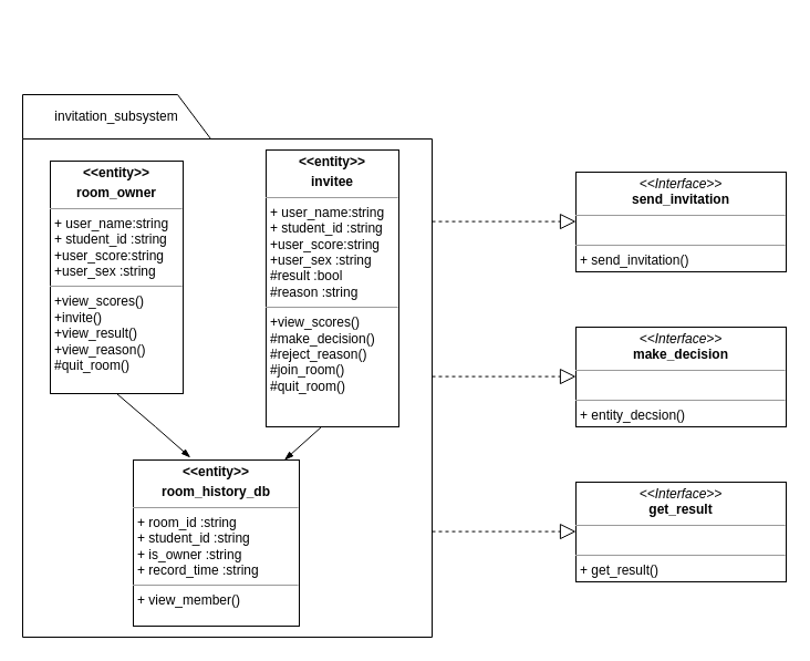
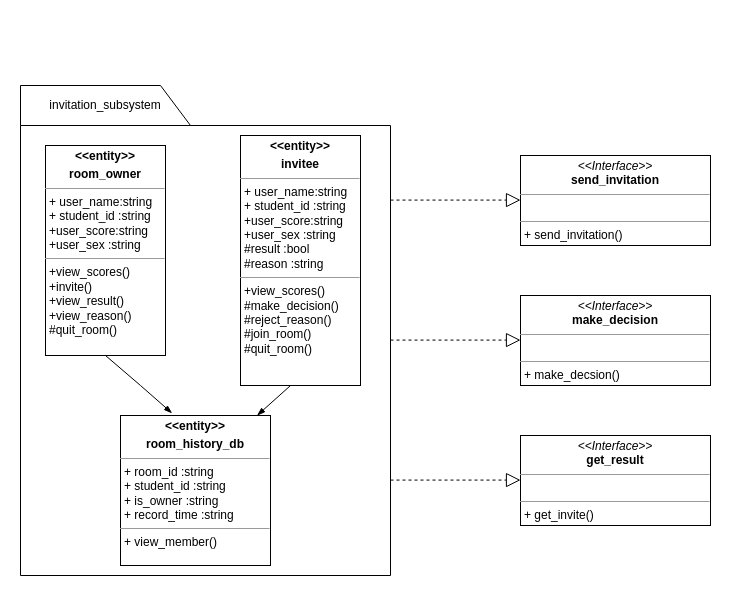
- <mxCell id="10" value="&lt;p style=&quot;margin:0px;margin-top:4px;text-align:center;&quot;&gt;&lt;i&gt;&amp;lt;&amp;lt;Interface&amp;gt;&amp;gt;&lt;/i&gt;&lt;br&gt;&lt;b&gt;make_decision&lt;/b&gt;&lt;/p&gt;&lt;hr size=&quot;1&quot;&gt;&lt;p style=&quot;margin:0px;margin-left:4px;&quot;&gt;&lt;br&gt;&lt;/p&gt;&lt;hr size=&quot;1&quot;&gt;&lt;p style=&quot;margin:0px;margin-left:4px;&quot;&gt;+ entity_decsion()&lt;br&gt;&lt;br&gt;&lt;/p&gt;" style="verticalAlign=top;align=left;overflow=fill;fontSize=12;fontFamily=Helvetica;html=1;" vertex="1" parent="1"><mxGeometry x="520" y="295" width="190" height="90" as="geometry" /></mxCell>
+ <mxCell id="10" value="&lt;p style=&quot;margin:0px;margin-top:4px;text-align:center;&quot;&gt;&lt;i&gt;&amp;lt;&amp;lt;Interface&amp;gt;&amp;gt;&lt;/i&gt;&lt;br&gt;&lt;b&gt;make_decision&lt;/b&gt;&lt;/p&gt;&lt;hr size=&quot;1&quot;&gt;&lt;p style=&quot;margin:0px;margin-left:4px;&quot;&gt;&lt;br&gt;&lt;/p&gt;&lt;hr size=&quot;1&quot;&gt;&lt;p style=&quot;margin:0px;margin-left:4px;&quot;&gt;+ make_decsion()&lt;br&gt;&lt;br&gt;&lt;/p&gt;" style="verticalAlign=top;align=left;overflow=fill;fontSize=12;fontFamily=Helvetica;html=1;" vertex="1" parent="1"><mxGeometry x="520" y="295" width="190" height="90" as="geometry" /></mxCell>
- <mxCell id="11" value="&lt;p style=&quot;margin:0px;margin-top:4px;text-align:center;&quot;&gt;&lt;i&gt;&amp;lt;&amp;lt;Interface&amp;gt;&amp;gt;&lt;/i&gt;&lt;br&gt;&lt;b&gt;get_result&lt;/b&gt;&lt;/p&gt;&lt;hr size=&quot;1&quot;&gt;&lt;p style=&quot;margin:0px;margin-left:4px;&quot;&gt;&lt;br&gt;&lt;/p&gt;&lt;hr size=&quot;1&quot;&gt;&lt;p style=&quot;margin:0px;margin-left:4px;&quot;&gt;+ get_result()&lt;br&gt;&lt;br&gt;&lt;/p&gt;" style="verticalAlign=top;align=left;overflow=fill;fontSize=12;fontFamily=Helvetica;html=1;" vertex="1" parent="1"><mxGeometry x="520" y="435" width="190" height="90" as="geometry" /></mxCell>
+ <mxCell id="11" value="&lt;p style=&quot;margin:0px;margin-top:4px;text-align:center;&quot;&gt;&lt;i&gt;&amp;lt;&amp;lt;Interface&amp;gt;&amp;gt;&lt;/i&gt;&lt;br&gt;&lt;b&gt;get_result&lt;/b&gt;&lt;/p&gt;&lt;hr size=&quot;1&quot;&gt;&lt;p style=&quot;margin:0px;margin-left:4px;&quot;&gt;&lt;br&gt;&lt;/p&gt;&lt;hr size=&quot;1&quot;&gt;&lt;p style=&quot;margin:0px;margin-left:4px;&quot;&gt;+ get_invite()&lt;br&gt;&lt;br&gt;&lt;/p&gt;" style="verticalAlign=top;align=left;overflow=fill;fontSize=12;fontFamily=Helvetica;html=1;" vertex="1" parent="1"><mxGeometry x="520" y="435" width="190" height="90" as="geometry" /></mxCell>
